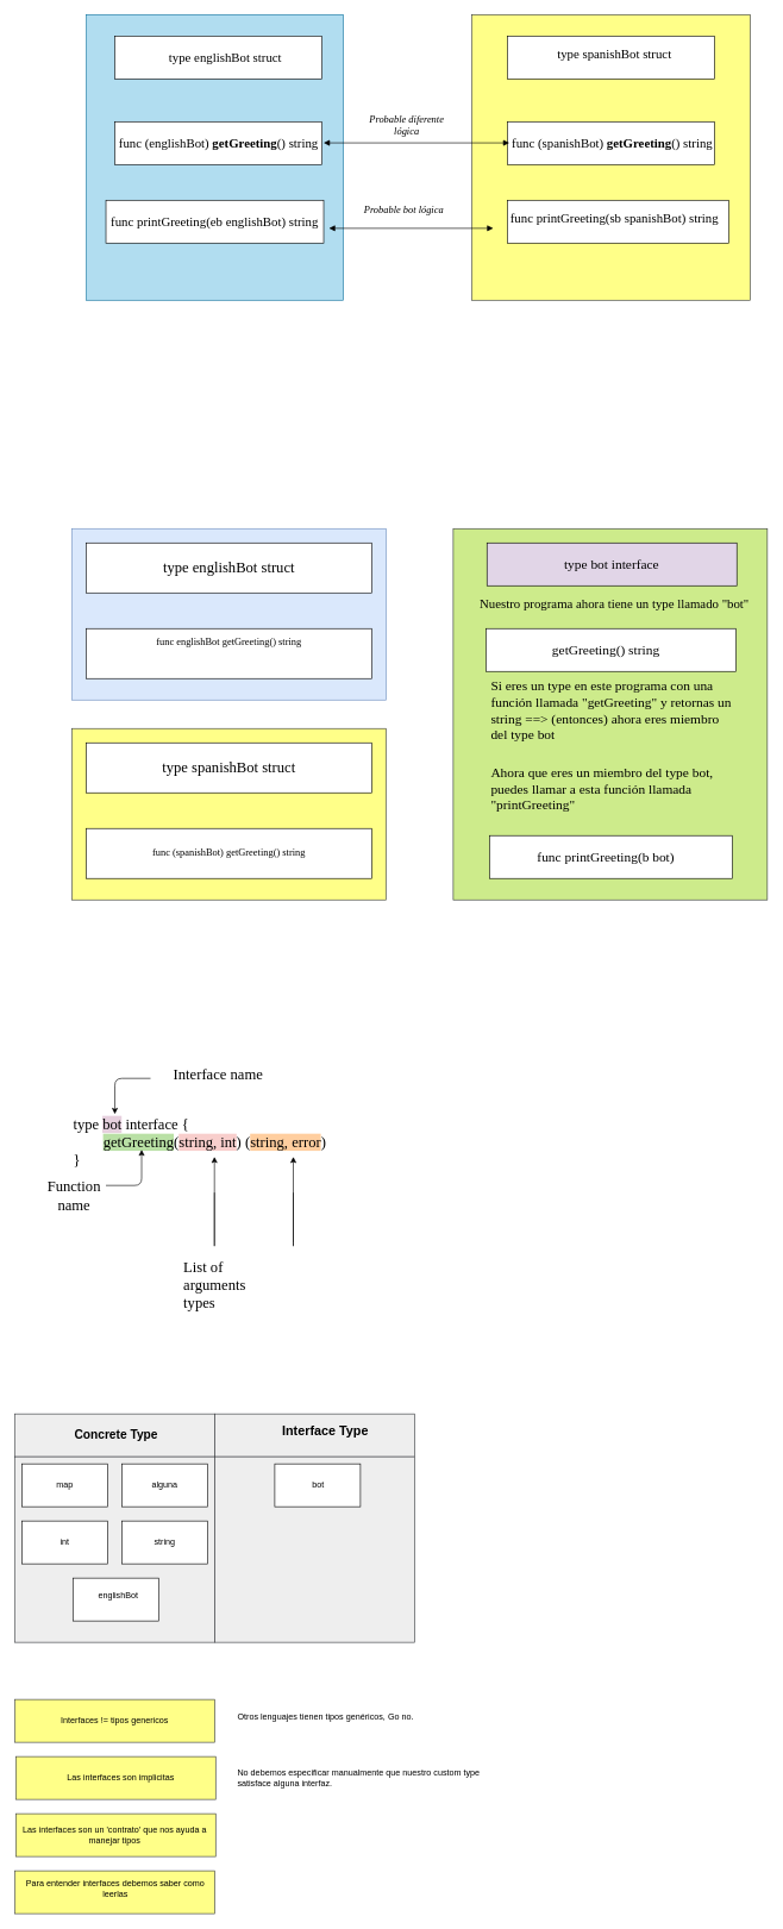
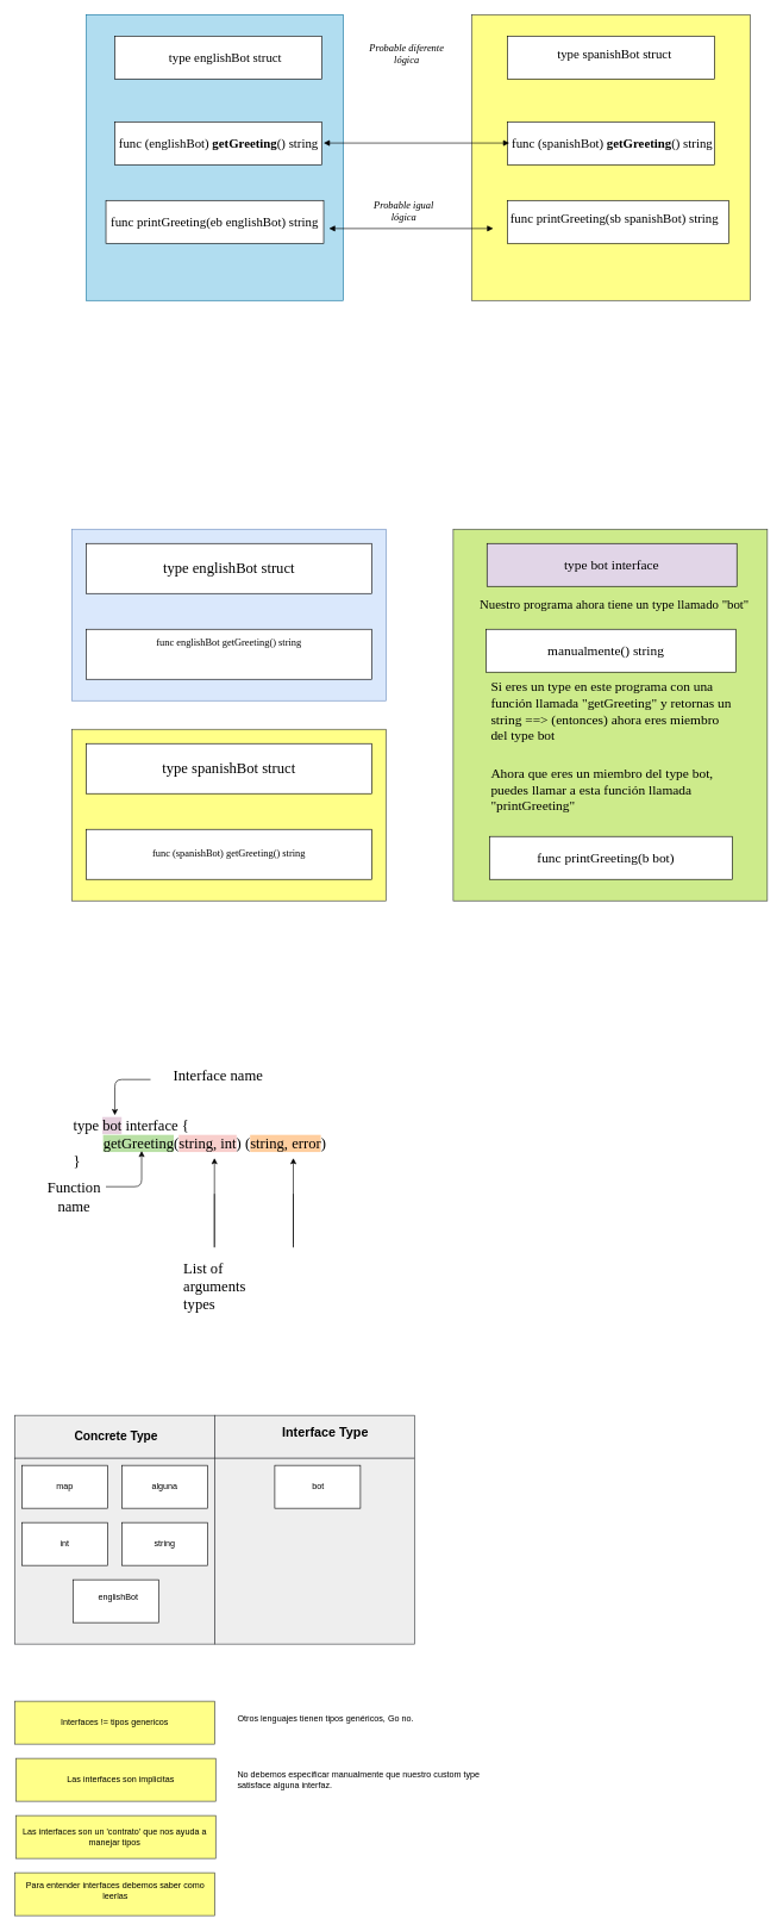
- <mxCell id="17" value="&lt;i&gt;&lt;font style=&quot;font-size: 14px&quot;&gt;Probable diferente lógica&lt;/font&gt;&lt;/i&gt;" style="text;html=1;strokeColor=none;fillColor=none;align=center;verticalAlign=middle;whiteSpace=wrap;fontFamily=Verdana;" vertex="1" parent="1"><mxGeometry x="504" y="140" width="130" height="70" as="geometry" /></mxCell>
+ <mxCell id="17" value="&lt;i&gt;&lt;font style=&quot;font-size: 14px&quot;&gt;Probable diferente lógica&lt;/font&gt;&lt;/i&gt;" style="text;html=1;strokeColor=none;fillColor=none;align=center;verticalAlign=middle;whiteSpace=wrap;fontFamily=Verdana;" vertex="1" parent="1"><mxGeometry x="504" y="40" width="130" height="70" as="geometry" /></mxCell>
- <mxCell id="19" value="&lt;i&gt;&lt;font style=&quot;font-size: 14px&quot;&gt;Probable bot lógica&lt;/font&gt;&lt;/i&gt;" style="text;html=1;strokeColor=none;fillColor=none;align=center;verticalAlign=middle;whiteSpace=wrap;fontFamily=Verdana;" vertex="1" parent="1"><mxGeometry x="505" y="260" width="120" height="70" as="geometry" /></mxCell>
+ <mxCell id="19" value="&lt;i&gt;&lt;font style=&quot;font-size: 14px&quot;&gt;Probable igual lógica&lt;/font&gt;&lt;/i&gt;" style="text;html=1;strokeColor=none;fillColor=none;align=center;verticalAlign=middle;whiteSpace=wrap;fontFamily=Verdana;" vertex="1" parent="1"><mxGeometry x="505" y="260" width="120" height="70" as="geometry" /></mxCell>
- <mxCell id="34" value="getGreeting() string" style="text;html=1;strokeColor=none;fillColor=none;align=center;verticalAlign=middle;whiteSpace=wrap;fontFamily=Comic Sans MS;fontSize=19;" vertex="1" parent="1"><mxGeometry x="693.75" y="895" width="307.5" height="30" as="geometry" /></mxCell>
+ <mxCell id="34" value="manualmente() string" style="text;html=1;strokeColor=none;fillColor=none;align=center;verticalAlign=middle;whiteSpace=wrap;fontFamily=Comic Sans MS;fontSize=19;" vertex="1" parent="1"><mxGeometry x="693.75" y="895" width="307.5" height="30" as="geometry" /></mxCell>
